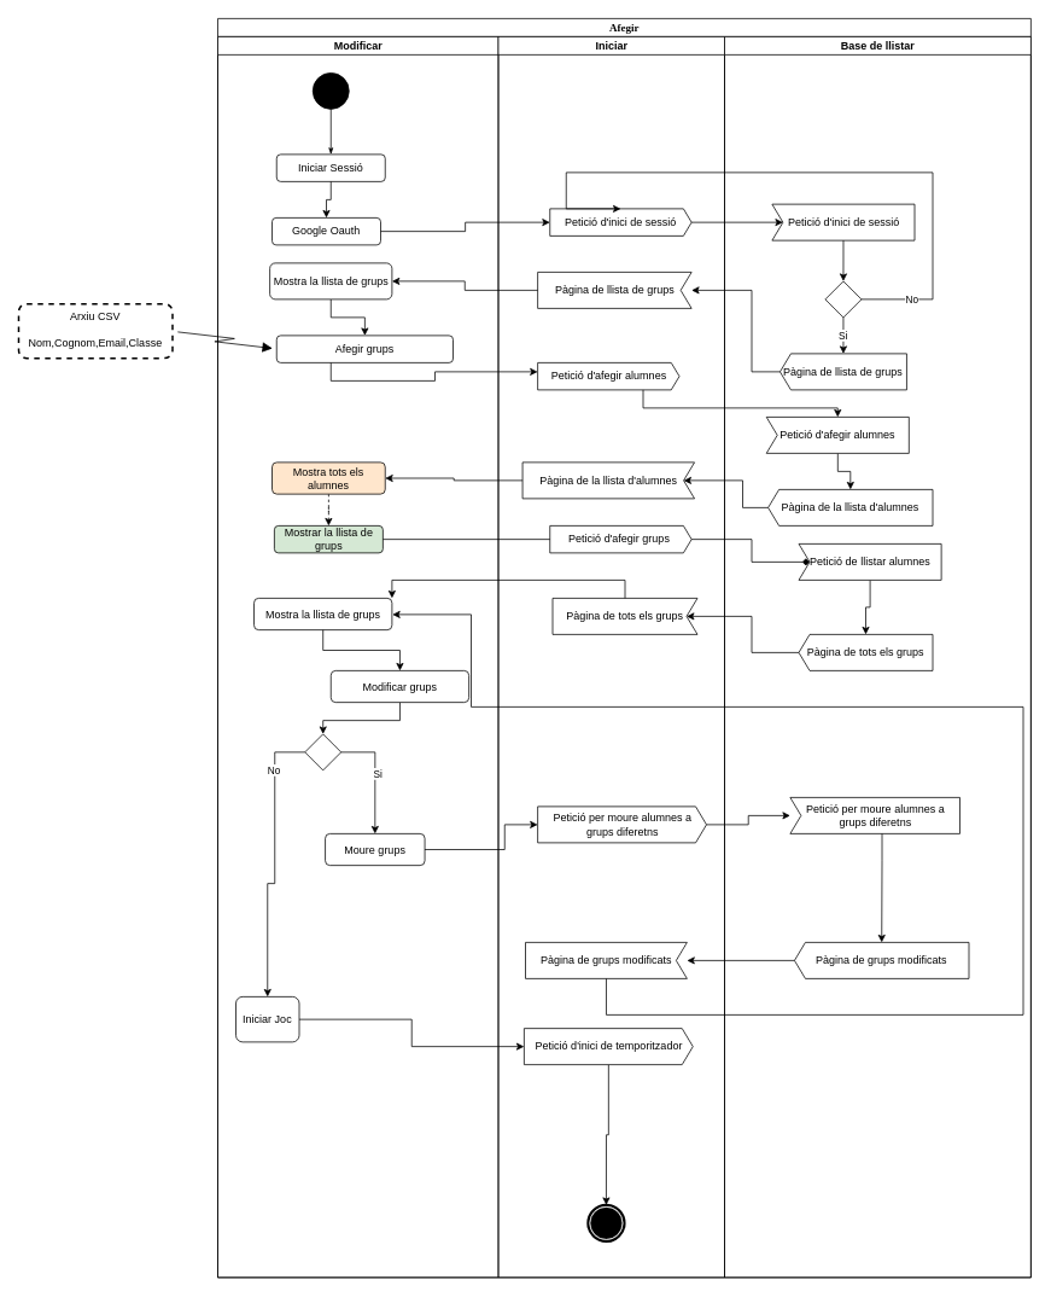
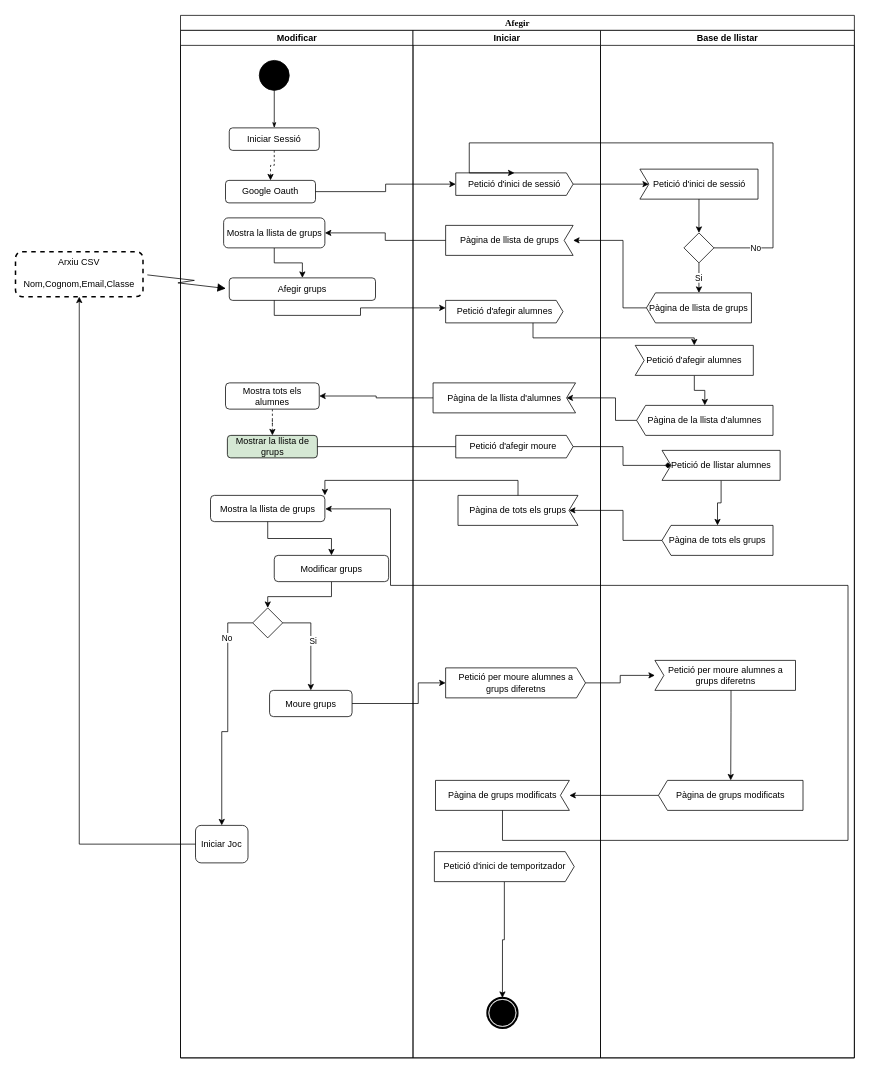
- <mxCell id="8" value="" style="edgeStyle=orthogonalEdgeStyle;rounded=0;orthogonalLoop=1;jettySize=auto;html=1;" parent="3" source="6" target="7" edge="1"><mxGeometry relative="1" as="geometry" /></mxCell>
+ <mxCell id="8" value="" style="edgeStyle=orthogonalEdgeStyle;rounded=0;orthogonalLoop=1;jettySize=auto;html=1;dashed=1;" parent="3" source="6" target="7" edge="1"><mxGeometry relative="1" as="geometry" /></mxCell>
- <mxCell id="11" value="Mostra tots els alumnes" style="rounded=1;whiteSpace=wrap;html=1;labelBorderColor=none;fillColor=#ffe6cc;" parent="3" vertex="1"><mxGeometry x="60" y="470" width="125" height="35" as="geometry" /></mxCell>
+ <mxCell id="11" value="Mostra tots els alumnes" style="rounded=1;whiteSpace=wrap;html=1;labelBorderColor=none;" parent="3" vertex="1"><mxGeometry x="60" y="470" width="125" height="35" as="geometry" /></mxCell>
- <mxCell id="31" value="Petició d'afegir grups " style="shape=mxgraph.sysml.sendSigAct;whiteSpace=wrap;align=center;" parent="26" vertex="1"><mxGeometry x="57" y="540" width="156.5" height="30" as="geometry" /></mxCell>
+ <mxCell id="31" value="Petició d'afegir moure " style="shape=mxgraph.sysml.sendSigAct;whiteSpace=wrap;align=center;" parent="26" vertex="1"><mxGeometry x="57" y="540" width="156.5" height="30" as="geometry" /></mxCell>
- <mxCell id="70" style="edgeStyle=orthogonalEdgeStyle;rounded=0;orthogonalLoop=1;jettySize=auto;html=1;entryX=0;entryY=0.5;entryDx=0;entryDy=0;entryPerimeter=0;" edge="1" parent="2" source="22" target="37"><mxGeometry relative="1" as="geometry" /></mxCell>
+ <mxCell id="70" style="edgeStyle=orthogonalEdgeStyle;rounded=0;orthogonalLoop=1;jettySize=auto;html=1;" edge="1" parent="2" source="22" target="71"><mxGeometry relative="1" as="geometry" /></mxCell>
